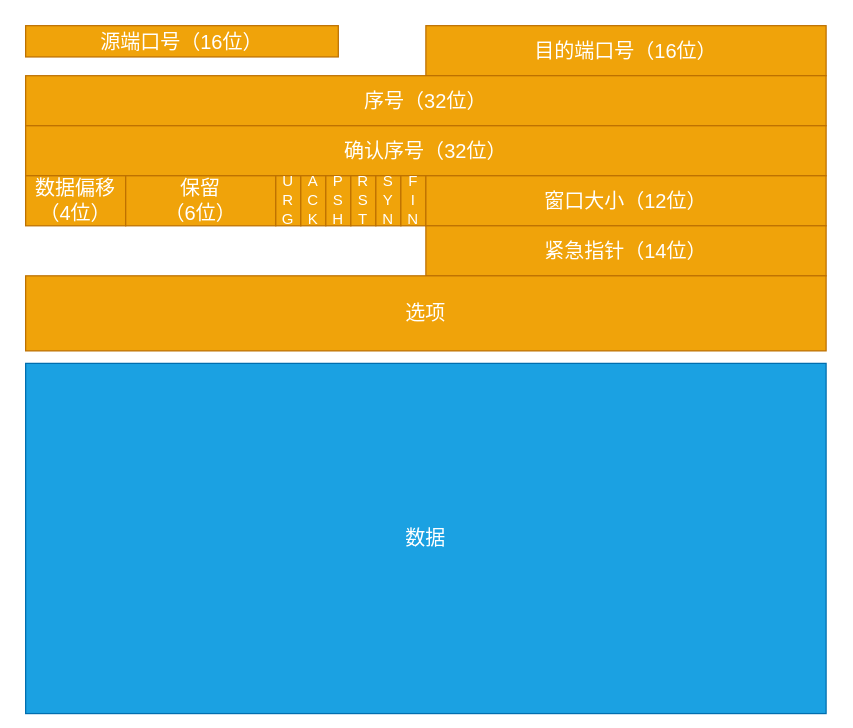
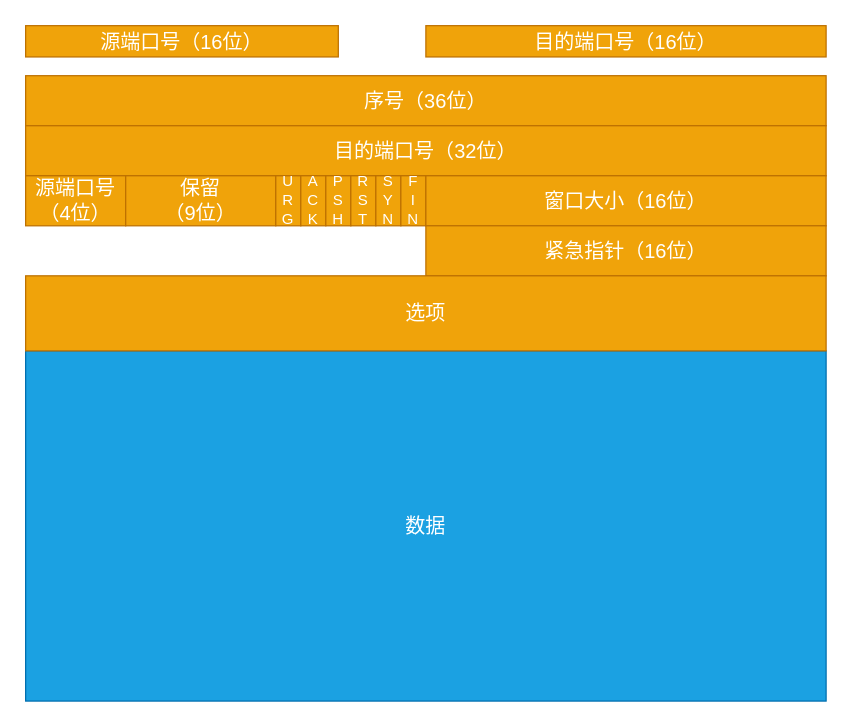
- <mxCell id="4" value="目的端口号（16位）" style="text;html=1;strokeColor=#BD7000;fillColor=#f0a30a;align=center;verticalAlign=middle;whiteSpace=wrap;rounded=0;labelBackgroundColor=none;fontSize=16;fontColor=#ffffff;" vertex="1" parent="1"><mxGeometry x="340" y="20" width="320" height="40" as="geometry" /></mxCell>
+ <mxCell id="4" value="目的端口号（16位）" style="text;html=1;strokeColor=#BD7000;fillColor=#f0a30a;align=center;verticalAlign=middle;whiteSpace=wrap;rounded=0;labelBackgroundColor=none;fontSize=16;fontColor=#ffffff;" vertex="1" parent="1"><mxGeometry x="340" y="20" width="320" height="25" as="geometry" /></mxCell>
- <mxCell id="5" value="序号（32位）" style="text;html=1;strokeColor=#BD7000;fillColor=#f0a30a;align=center;verticalAlign=middle;whiteSpace=wrap;rounded=0;labelBackgroundColor=none;fontSize=16;fontColor=#ffffff;" vertex="1" parent="1"><mxGeometry x="20" y="60" width="640" height="40" as="geometry" /></mxCell>
+ <mxCell id="5" value="序号（36位）" style="text;html=1;strokeColor=#BD7000;fillColor=#f0a30a;align=center;verticalAlign=middle;whiteSpace=wrap;rounded=0;labelBackgroundColor=none;fontSize=16;fontColor=#ffffff;" vertex="1" parent="1"><mxGeometry x="20" y="60" width="640" height="40" as="geometry" /></mxCell>
- <mxCell id="6" value="确认序号（32位）" style="text;html=1;strokeColor=#BD7000;fillColor=#f0a30a;align=center;verticalAlign=middle;whiteSpace=wrap;rounded=0;labelBackgroundColor=none;fontSize=16;fontColor=#ffffff;" vertex="1" parent="1"><mxGeometry x="20" y="100" width="640" height="40" as="geometry" /></mxCell>
+ <mxCell id="6" value="目的端口号（32位）" style="text;html=1;strokeColor=#BD7000;fillColor=#f0a30a;align=center;verticalAlign=middle;whiteSpace=wrap;rounded=0;labelBackgroundColor=none;fontSize=16;fontColor=#ffffff;" vertex="1" parent="1"><mxGeometry x="20" y="100" width="640" height="40" as="geometry" /></mxCell>
- <mxCell id="7" value="数据偏移（4位）" style="text;html=1;strokeColor=#BD7000;fillColor=#f0a30a;align=center;verticalAlign=middle;whiteSpace=wrap;rounded=0;labelBackgroundColor=none;fontSize=16;fontColor=#ffffff;" vertex="1" parent="1"><mxGeometry x="20" y="140" width="80" height="40" as="geometry" /></mxCell>
+ <mxCell id="7" value="源端口号（4位）" style="text;html=1;strokeColor=#BD7000;fillColor=#f0a30a;align=center;verticalAlign=middle;whiteSpace=wrap;rounded=0;labelBackgroundColor=none;fontSize=16;fontColor=#ffffff;" vertex="1" parent="1"><mxGeometry x="20" y="140" width="80" height="40" as="geometry" /></mxCell>
- <mxCell id="8" value="保留&lt;br&gt;（6位）" style="text;html=1;strokeColor=#BD7000;fillColor=#f0a30a;align=center;verticalAlign=middle;whiteSpace=wrap;rounded=0;labelBackgroundColor=none;fontSize=16;fontColor=#ffffff;" vertex="1" parent="1"><mxGeometry x="100" y="140" width="120" height="40" as="geometry" /></mxCell>
+ <mxCell id="8" value="保留&lt;br&gt;（9位）" style="text;html=1;strokeColor=#BD7000;fillColor=#f0a30a;align=center;verticalAlign=middle;whiteSpace=wrap;rounded=0;labelBackgroundColor=none;fontSize=16;fontColor=#ffffff;" vertex="1" parent="1"><mxGeometry x="100" y="140" width="120" height="40" as="geometry" /></mxCell>
- <mxCell id="33" value="窗口大小（12位）" style="text;html=1;strokeColor=#BD7000;fillColor=#f0a30a;align=center;verticalAlign=middle;whiteSpace=wrap;rounded=0;labelBackgroundColor=none;fontSize=16;fontColor=#ffffff;" vertex="1" parent="1"><mxGeometry x="340" y="140" width="320" height="40" as="geometry" /></mxCell>
+ <mxCell id="33" value="窗口大小（16位）" style="text;html=1;strokeColor=#BD7000;fillColor=#f0a30a;align=center;verticalAlign=middle;whiteSpace=wrap;rounded=0;labelBackgroundColor=none;fontSize=16;fontColor=#ffffff;" vertex="1" parent="1"><mxGeometry x="340" y="140" width="320" height="40" as="geometry" /></mxCell>
- <mxCell id="34" value="紧急指针（14位）" style="text;html=1;strokeColor=#BD7000;fillColor=#f0a30a;align=center;verticalAlign=middle;whiteSpace=wrap;rounded=0;labelBackgroundColor=none;fontSize=16;fontColor=#ffffff;" vertex="1" parent="1"><mxGeometry x="340" y="180" width="320" height="40" as="geometry" /></mxCell>
+ <mxCell id="34" value="紧急指针（16位）" style="text;html=1;strokeColor=#BD7000;fillColor=#f0a30a;align=center;verticalAlign=middle;whiteSpace=wrap;rounded=0;labelBackgroundColor=none;fontSize=16;fontColor=#ffffff;" vertex="1" parent="1"><mxGeometry x="340" y="180" width="320" height="40" as="geometry" /></mxCell>
- <mxCell id="3" value="数据" style="text;html=1;strokeColor=#006EAF;fillColor=#1ba1e2;align=center;verticalAlign=middle;whiteSpace=wrap;rounded=0;labelBackgroundColor=none;fontSize=16;fontColor=#ffffff;" vertex="1" parent="1"><mxGeometry x="20" y="290" width="640" height="280" as="geometry" /></mxCell>
+ <mxCell id="3" value="数据" style="text;html=1;strokeColor=#006EAF;fillColor=#1ba1e2;align=center;verticalAlign=middle;whiteSpace=wrap;rounded=0;labelBackgroundColor=none;fontSize=16;fontColor=#ffffff;" vertex="1" parent="1"><mxGeometry x="20" y="280" width="640" height="280" as="geometry" /></mxCell>
